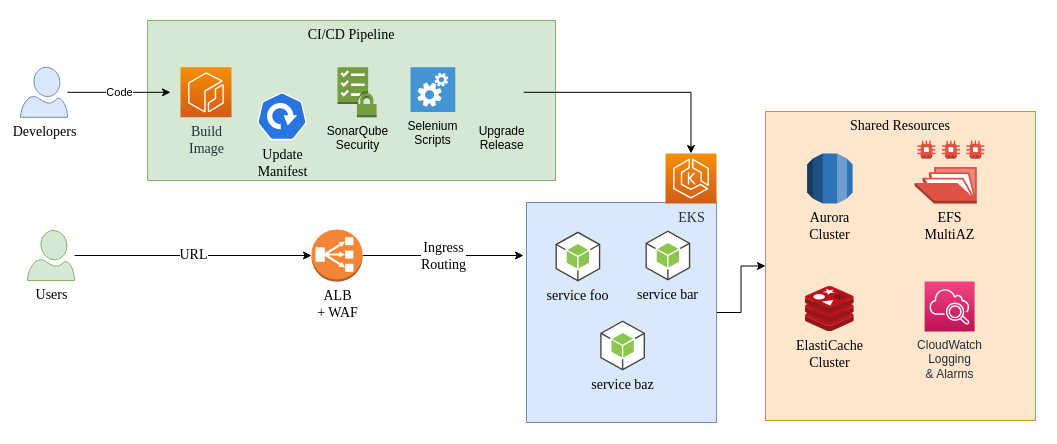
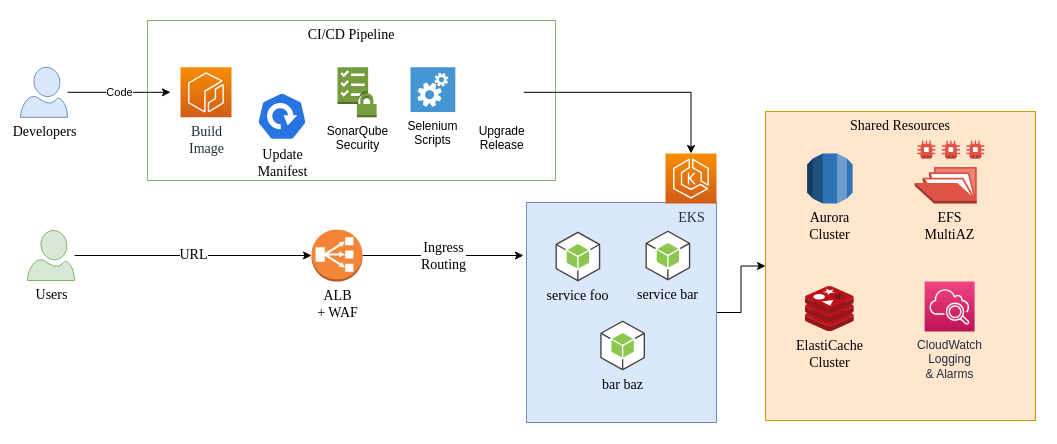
- <mxCell id="3" value="CI/CD Pipeline" style="rounded=0;whiteSpace=wrap;html=1;fillColor=#d5e8d4;strokeColor=#82b366;fontFamily=Comic Sans MS;fontSize=14;verticalAlign=top;" vertex="1" parent="1"><mxGeometry x="147" y="20" width="408" height="160" as="geometry" /></mxCell>
+ <mxCell id="3" value="CI/CD Pipeline" style="rounded=0;whiteSpace=wrap;html=1;fillColor=#ffffff;strokeColor=#82b366;fontFamily=Comic Sans MS;fontSize=14;verticalAlign=top;" vertex="1" parent="1"><mxGeometry x="147" y="20" width="408" height="160" as="geometry" /></mxCell>
- <mxCell id="20" value="service baz" style="outlineConnect=0;dashed=0;verticalLabelPosition=bottom;verticalAlign=top;align=center;html=1;shape=mxgraph.aws3.android;fillColor=#8CC64F;gradientColor=none;aspect=fixed;fontFamily=Comic Sans MS;fontSize=14;" vertex="1" parent="1"><mxGeometry x="599.75" y="320" width="44.75" height="50" as="geometry" /></mxCell>
+ <mxCell id="20" value="bar baz" style="outlineConnect=0;dashed=0;verticalLabelPosition=bottom;verticalAlign=top;align=center;html=1;shape=mxgraph.aws3.android;fillColor=#8CC64F;gradientColor=none;aspect=fixed;fontFamily=Comic Sans MS;fontSize=14;" vertex="1" parent="1"><mxGeometry x="599.75" y="320" width="44.75" height="50" as="geometry" /></mxCell>
